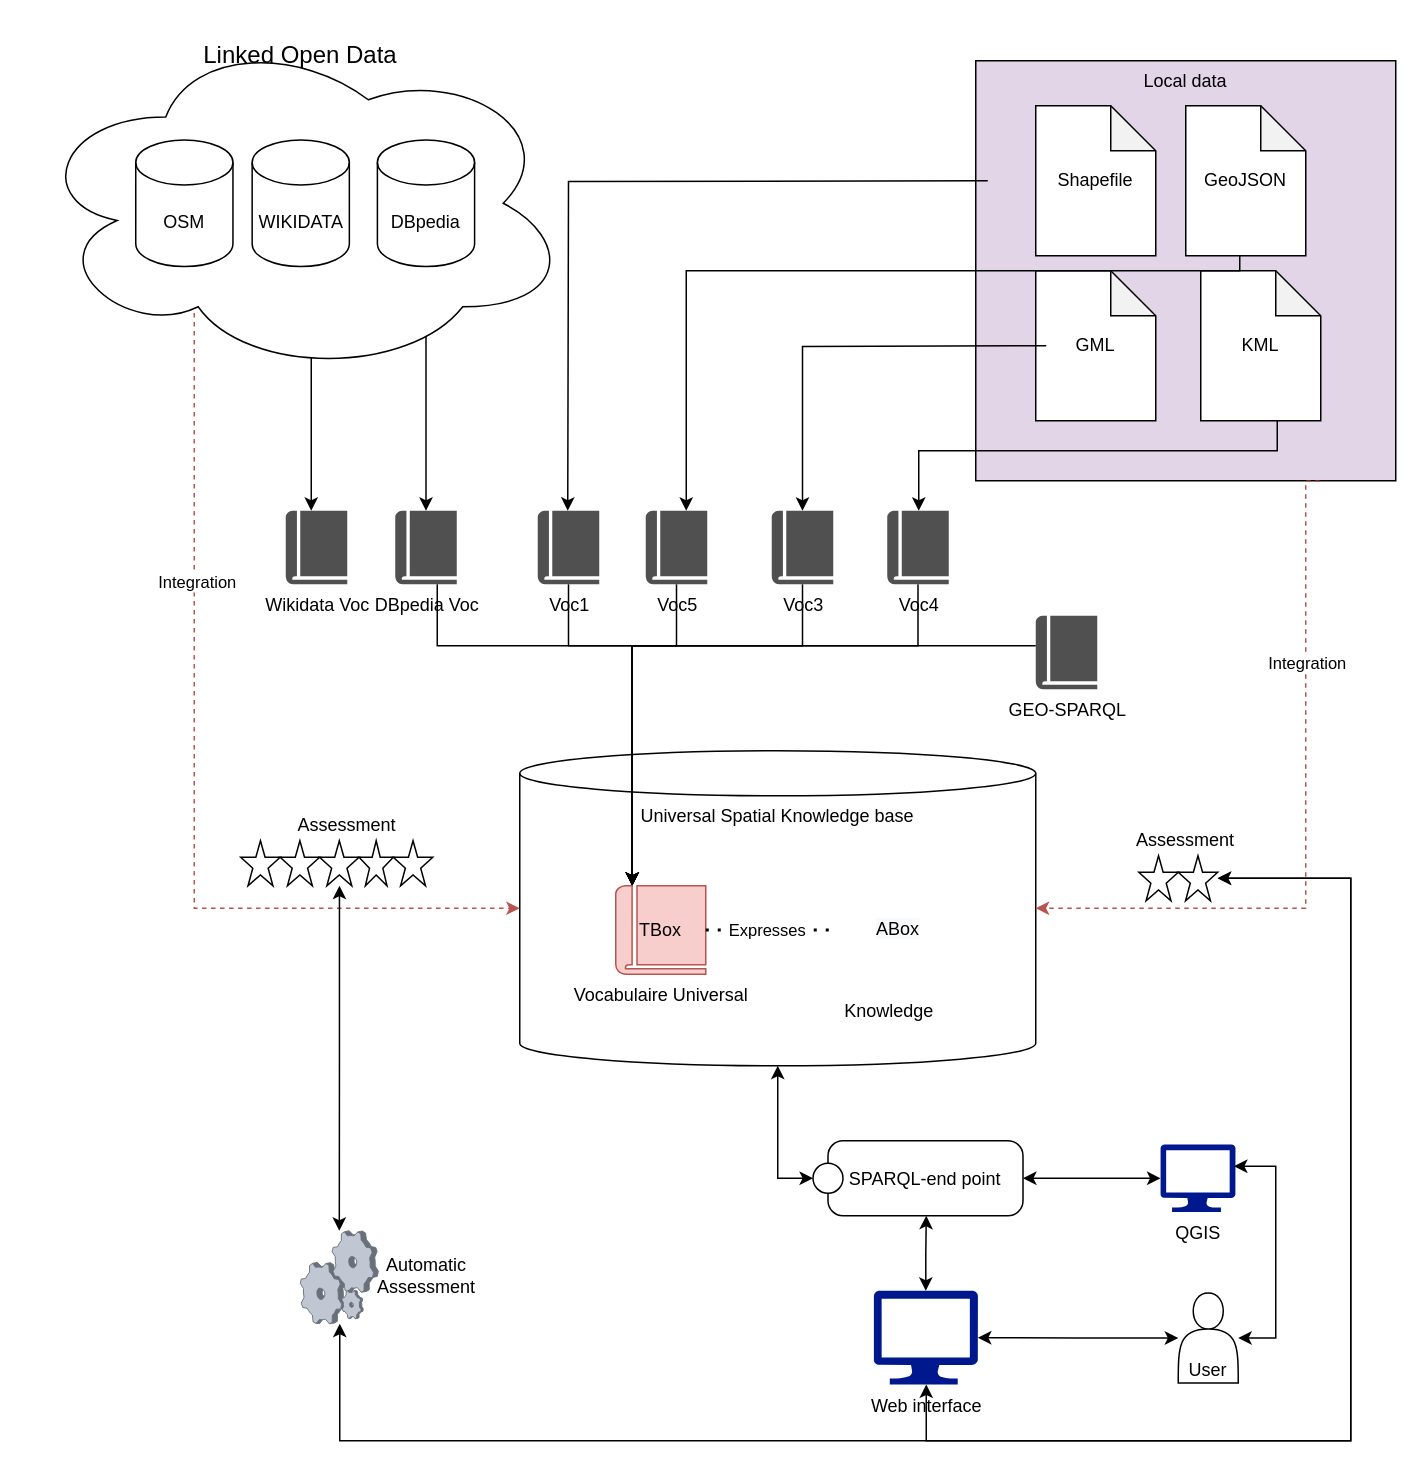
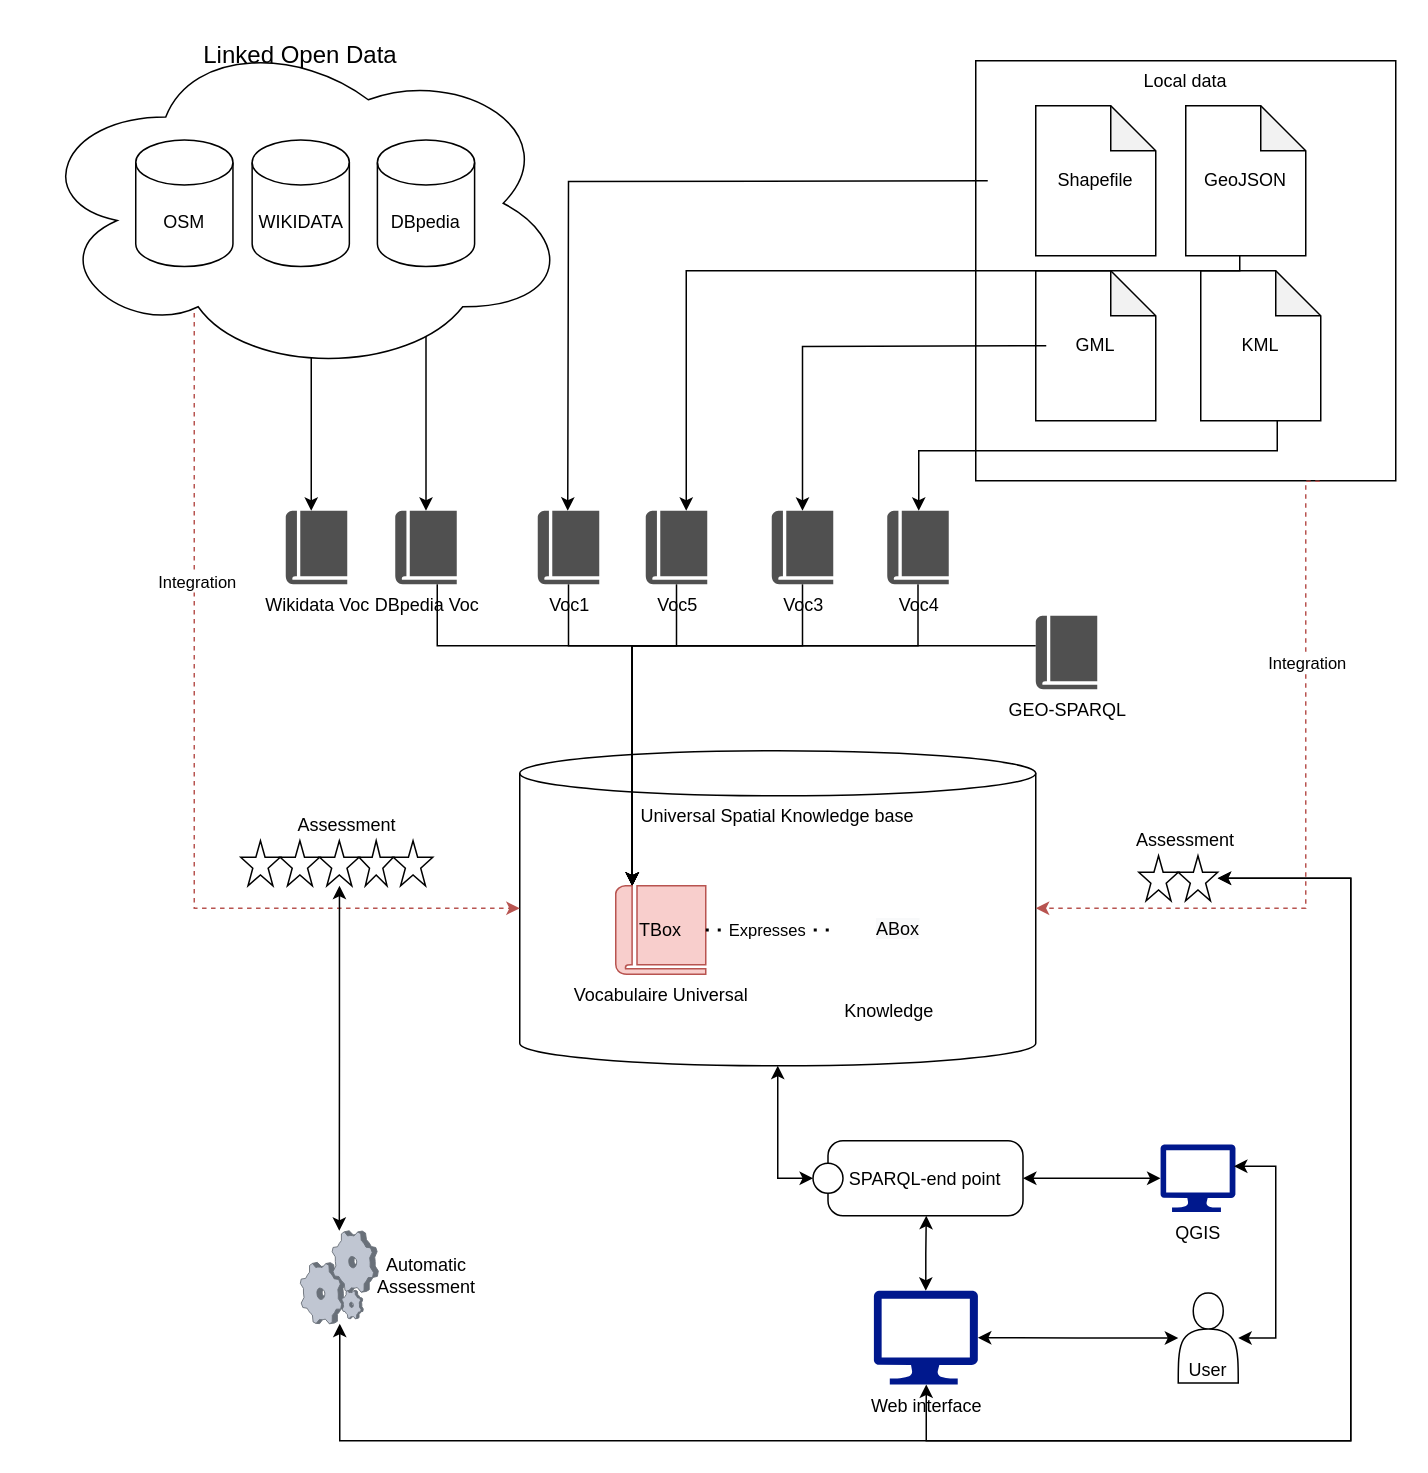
- <mxCell id="6" value="Local data" style="whiteSpace=wrap;html=1;aspect=fixed;verticalAlign=top;fillColor=#e1d5e7;" vertex="1" parent="5"><mxGeometry width="280" height="280" as="geometry" /></mxCell>
+ <mxCell id="6" value="Local data" style="whiteSpace=wrap;html=1;aspect=fixed;verticalAlign=top;" vertex="1" parent="5"><mxGeometry width="280" height="280" as="geometry" /></mxCell>
